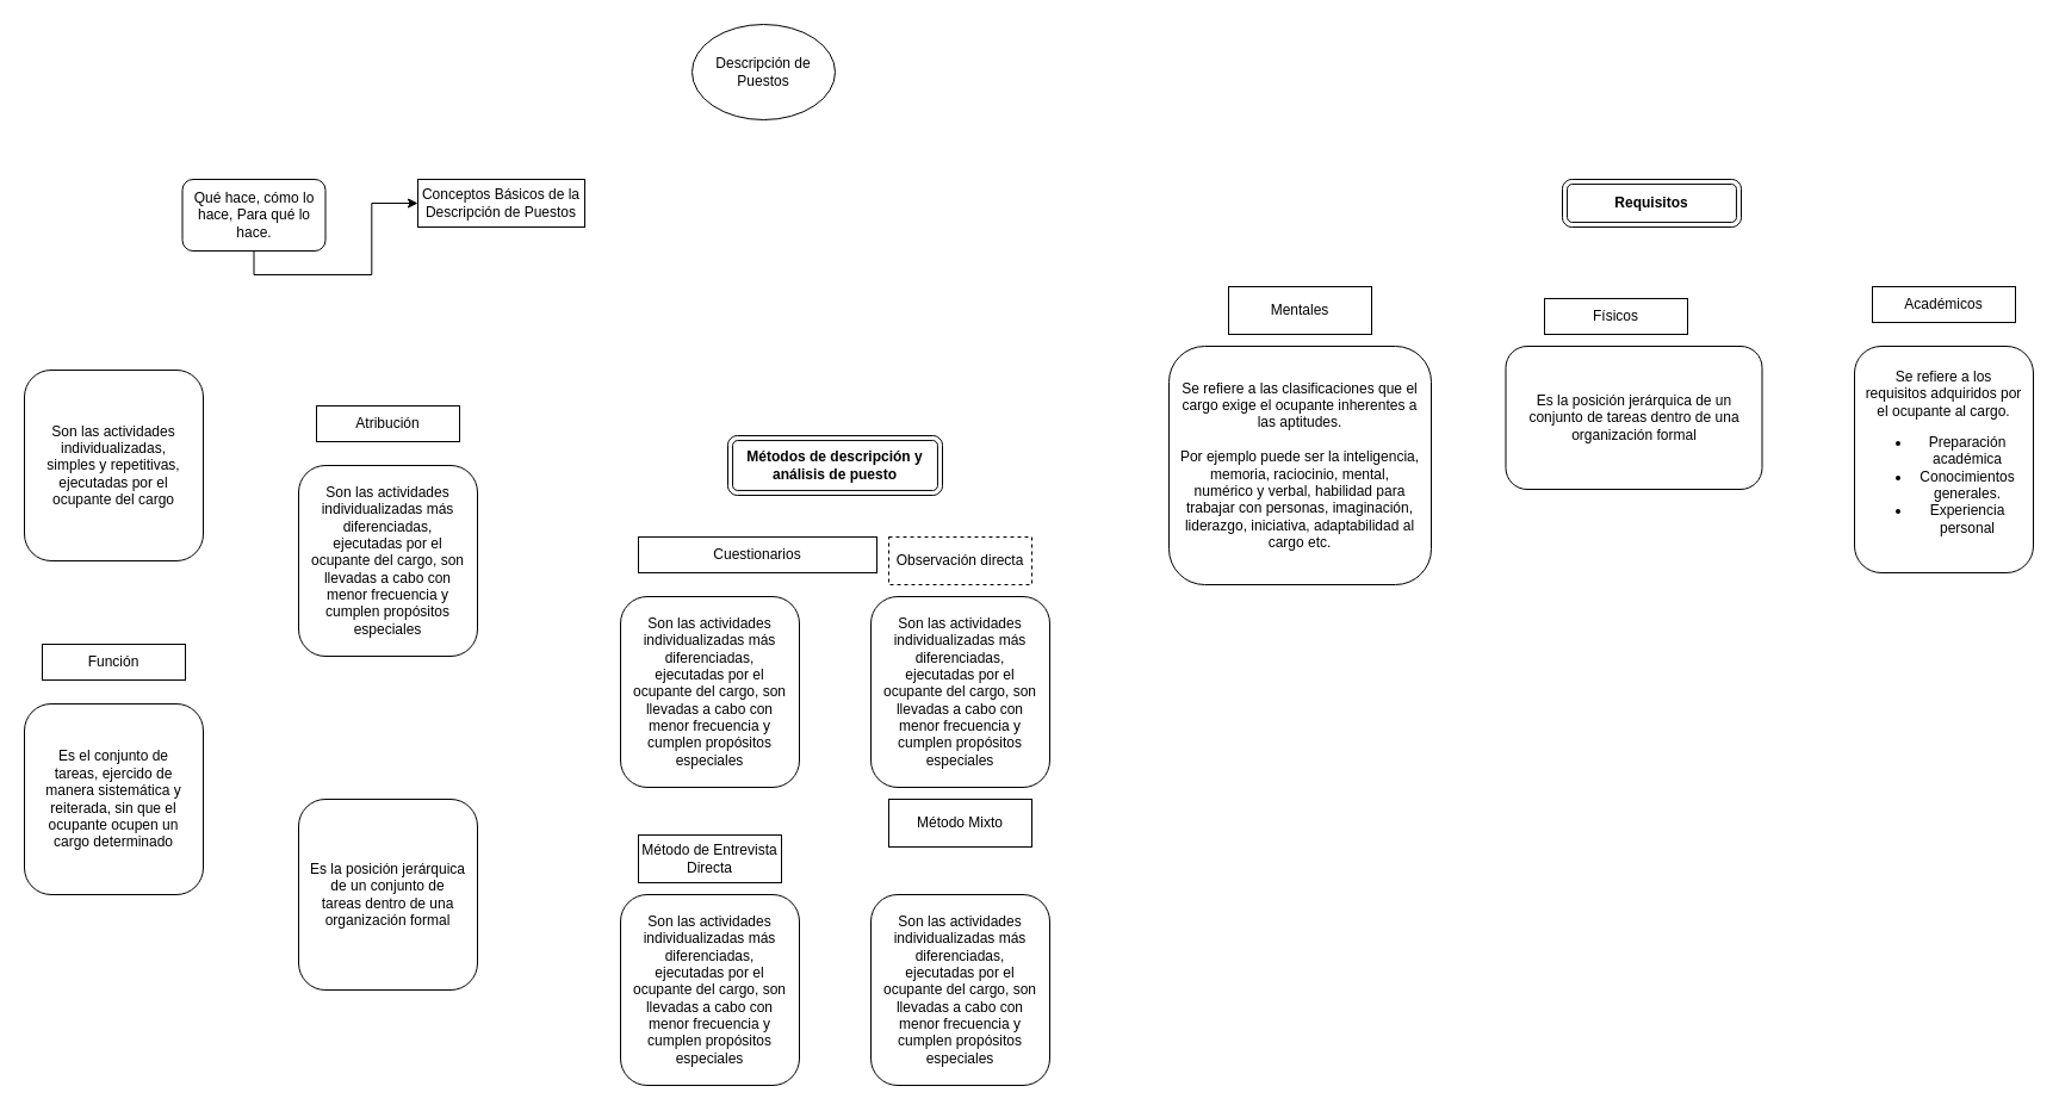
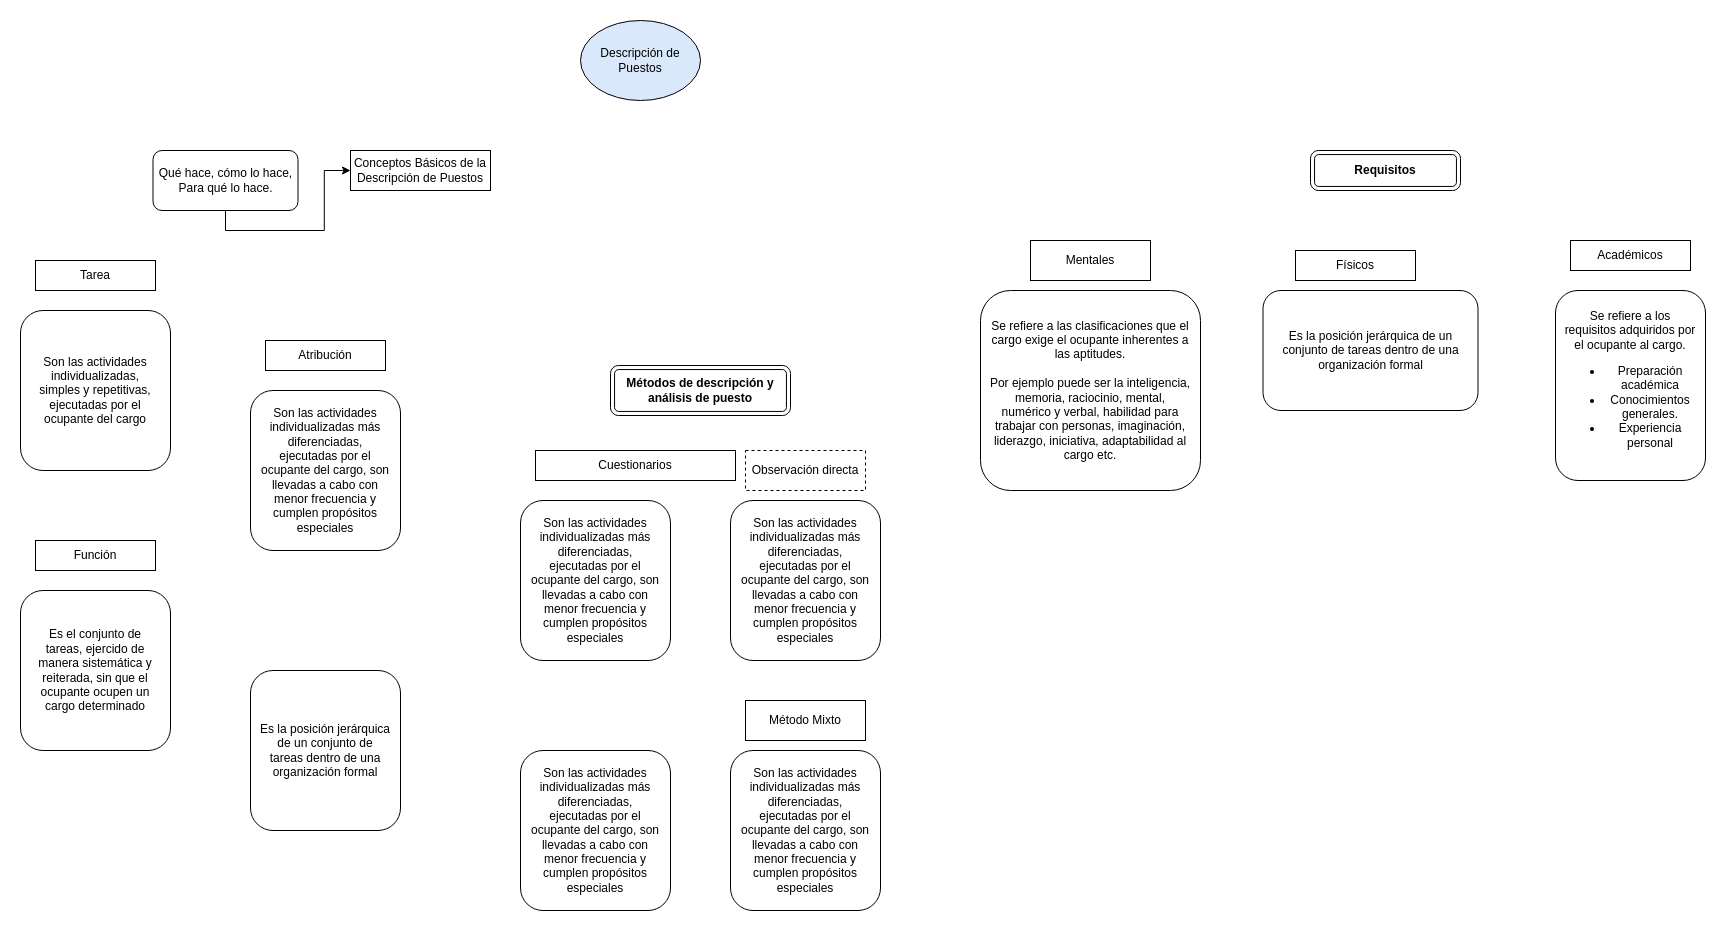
- <mxCell id="2" value="Descripción de Puestos" style="ellipse;whiteSpace=wrap;html=1;" vertex="1" parent="1"><mxGeometry x="580" y="20" width="120" height="80" as="geometry" /></mxCell>
+ <mxCell id="2" value="Descripción de Puestos" style="ellipse;whiteSpace=wrap;html=1;fillColor=#dae8fc;" vertex="1" parent="1"><mxGeometry x="580" y="20" width="120" height="80" as="geometry" /></mxCell>
- <mxCell id="12" value="Qué hace, cómo lo hace, Para qué lo hace." style="rounded=1;whiteSpace=wrap;html=1;" vertex="1" parent="1"><mxGeometry x="152.5" y="150" width="120" height="60" as="geometry" /></mxCell>
+ <mxCell id="12" value="Qué hace, cómo lo hace, Para qué lo hace." style="rounded=1;whiteSpace=wrap;html=1;" vertex="1" parent="1"><mxGeometry x="152.5" y="150" width="145" height="60" as="geometry" /></mxCell>
+ <mxCell id="4" value="Tarea" style="rounded=0;whiteSpace=wrap;html=1;" vertex="1" parent="1"><mxGeometry x="35" y="260" width="120" height="30" as="geometry" /></mxCell>
- <mxCell id="27" value="Método Mixto" style="rounded=0;whiteSpace=wrap;html=1;" vertex="1" parent="1"><mxGeometry x="745" y="670" width="120" height="40" as="geometry" /></mxCell>
+ <mxCell id="27" value="Método Mixto" style="rounded=0;whiteSpace=wrap;html=1;" vertex="1" parent="1"><mxGeometry x="745" y="700" width="120" height="40" as="geometry" /></mxCell>
- <mxCell id="25" value="Método de Entrevista Directa" style="rounded=0;whiteSpace=wrap;html=1;" vertex="1" parent="1"><mxGeometry x="535" y="700" width="120" height="40" as="geometry" /></mxCell>
